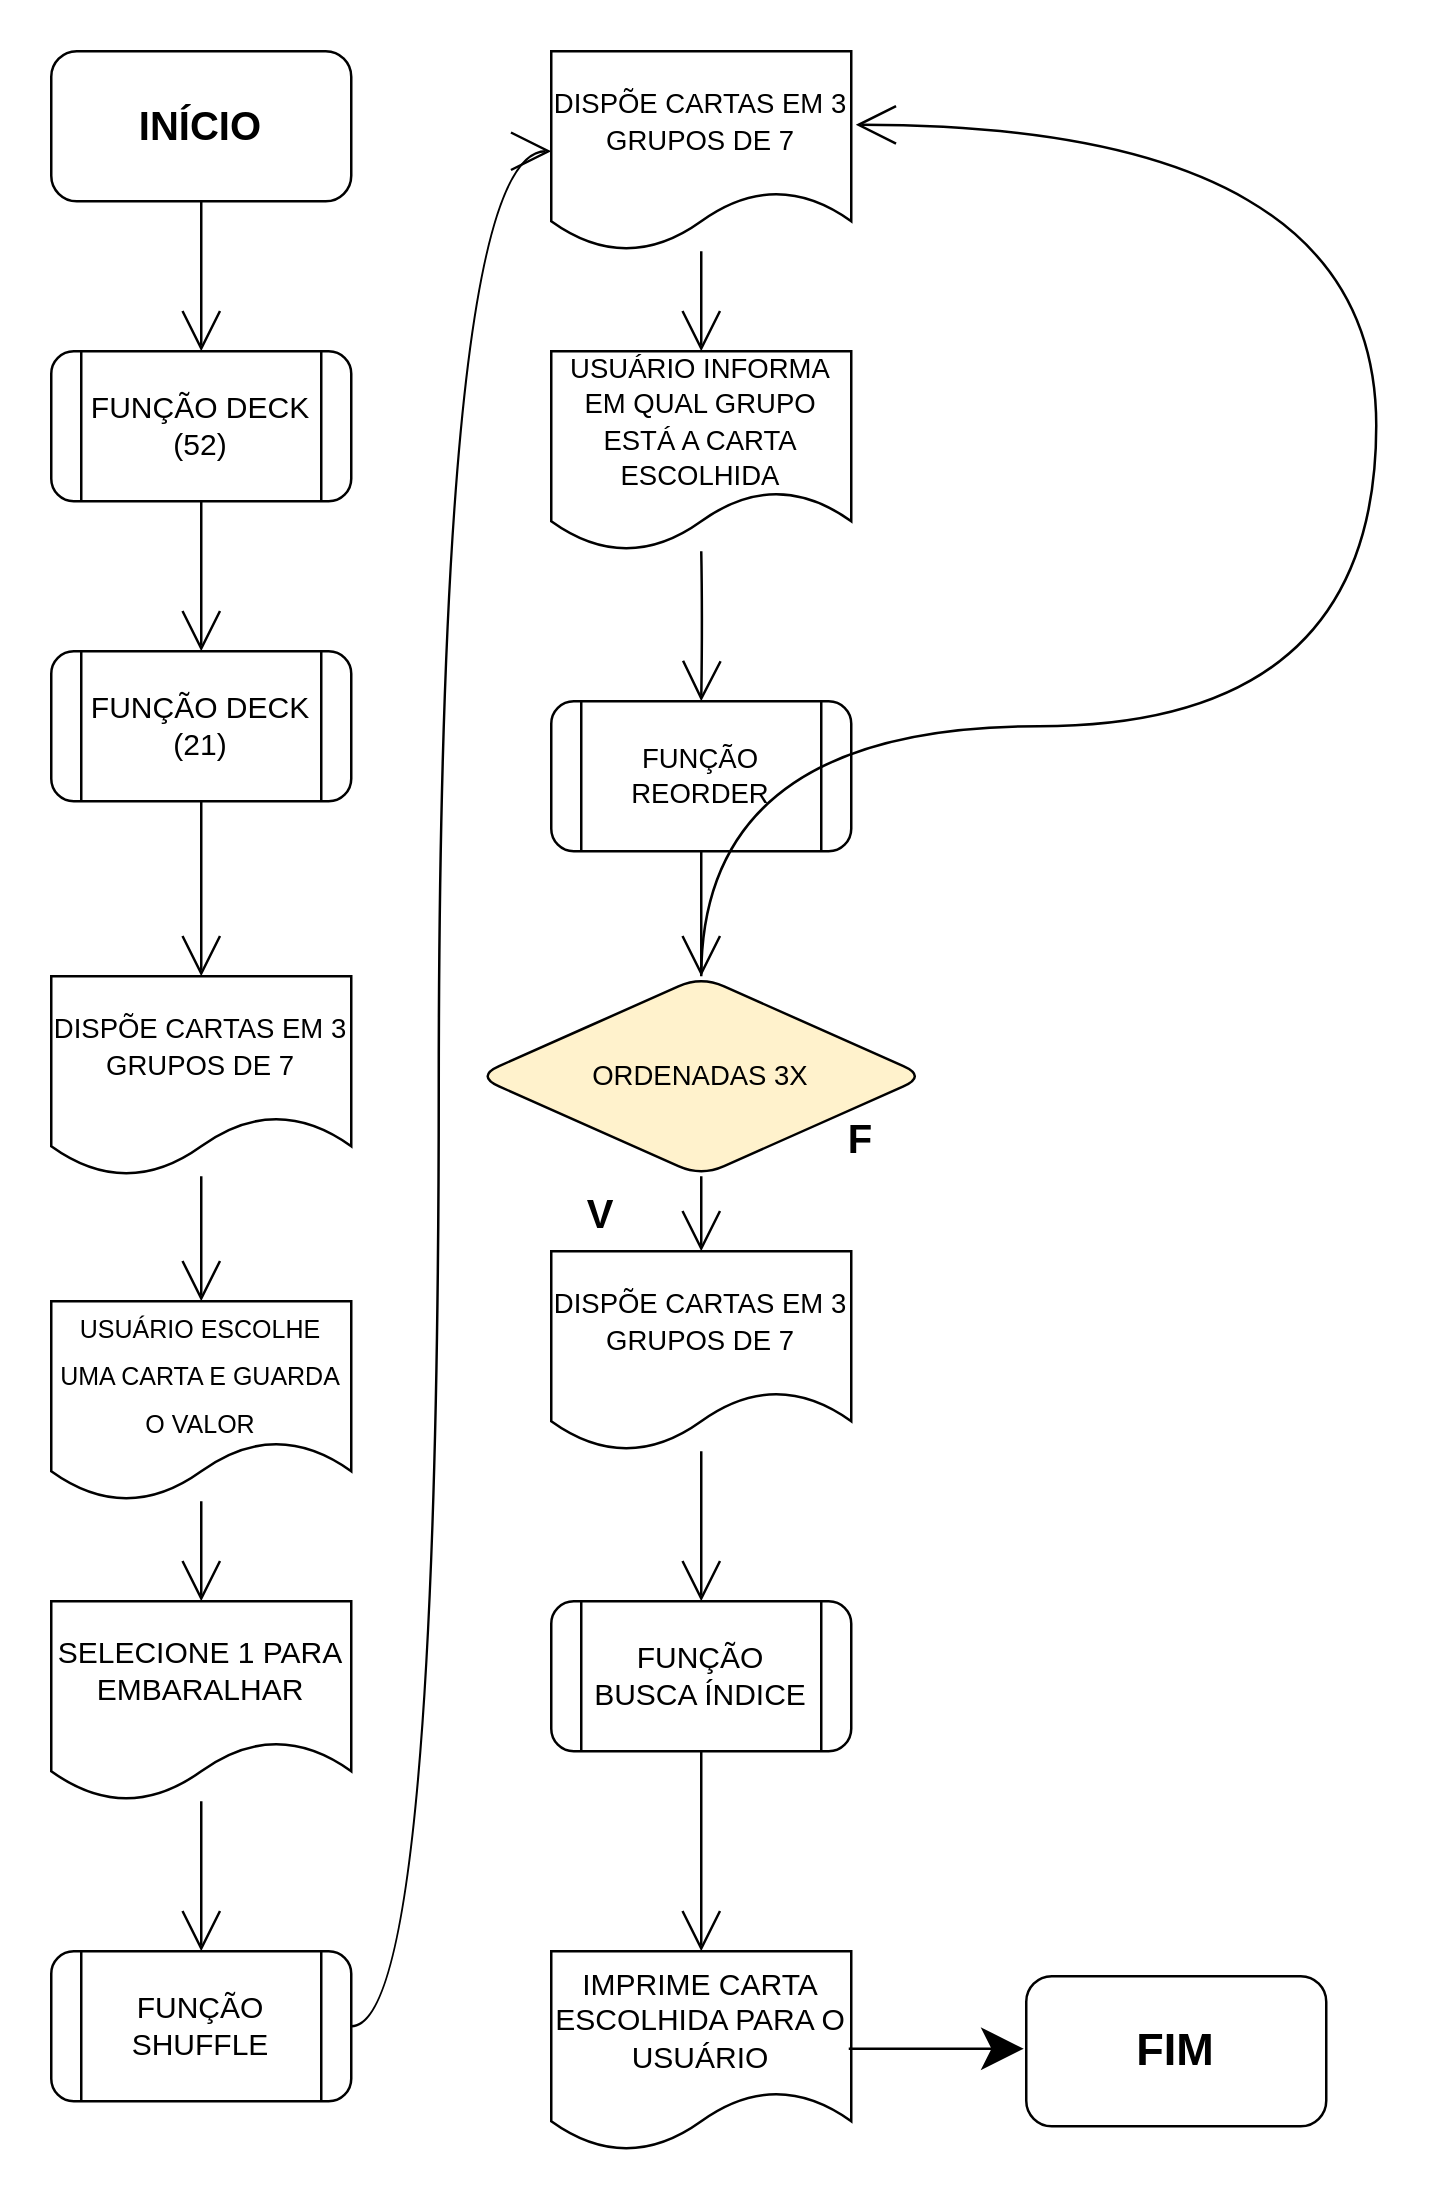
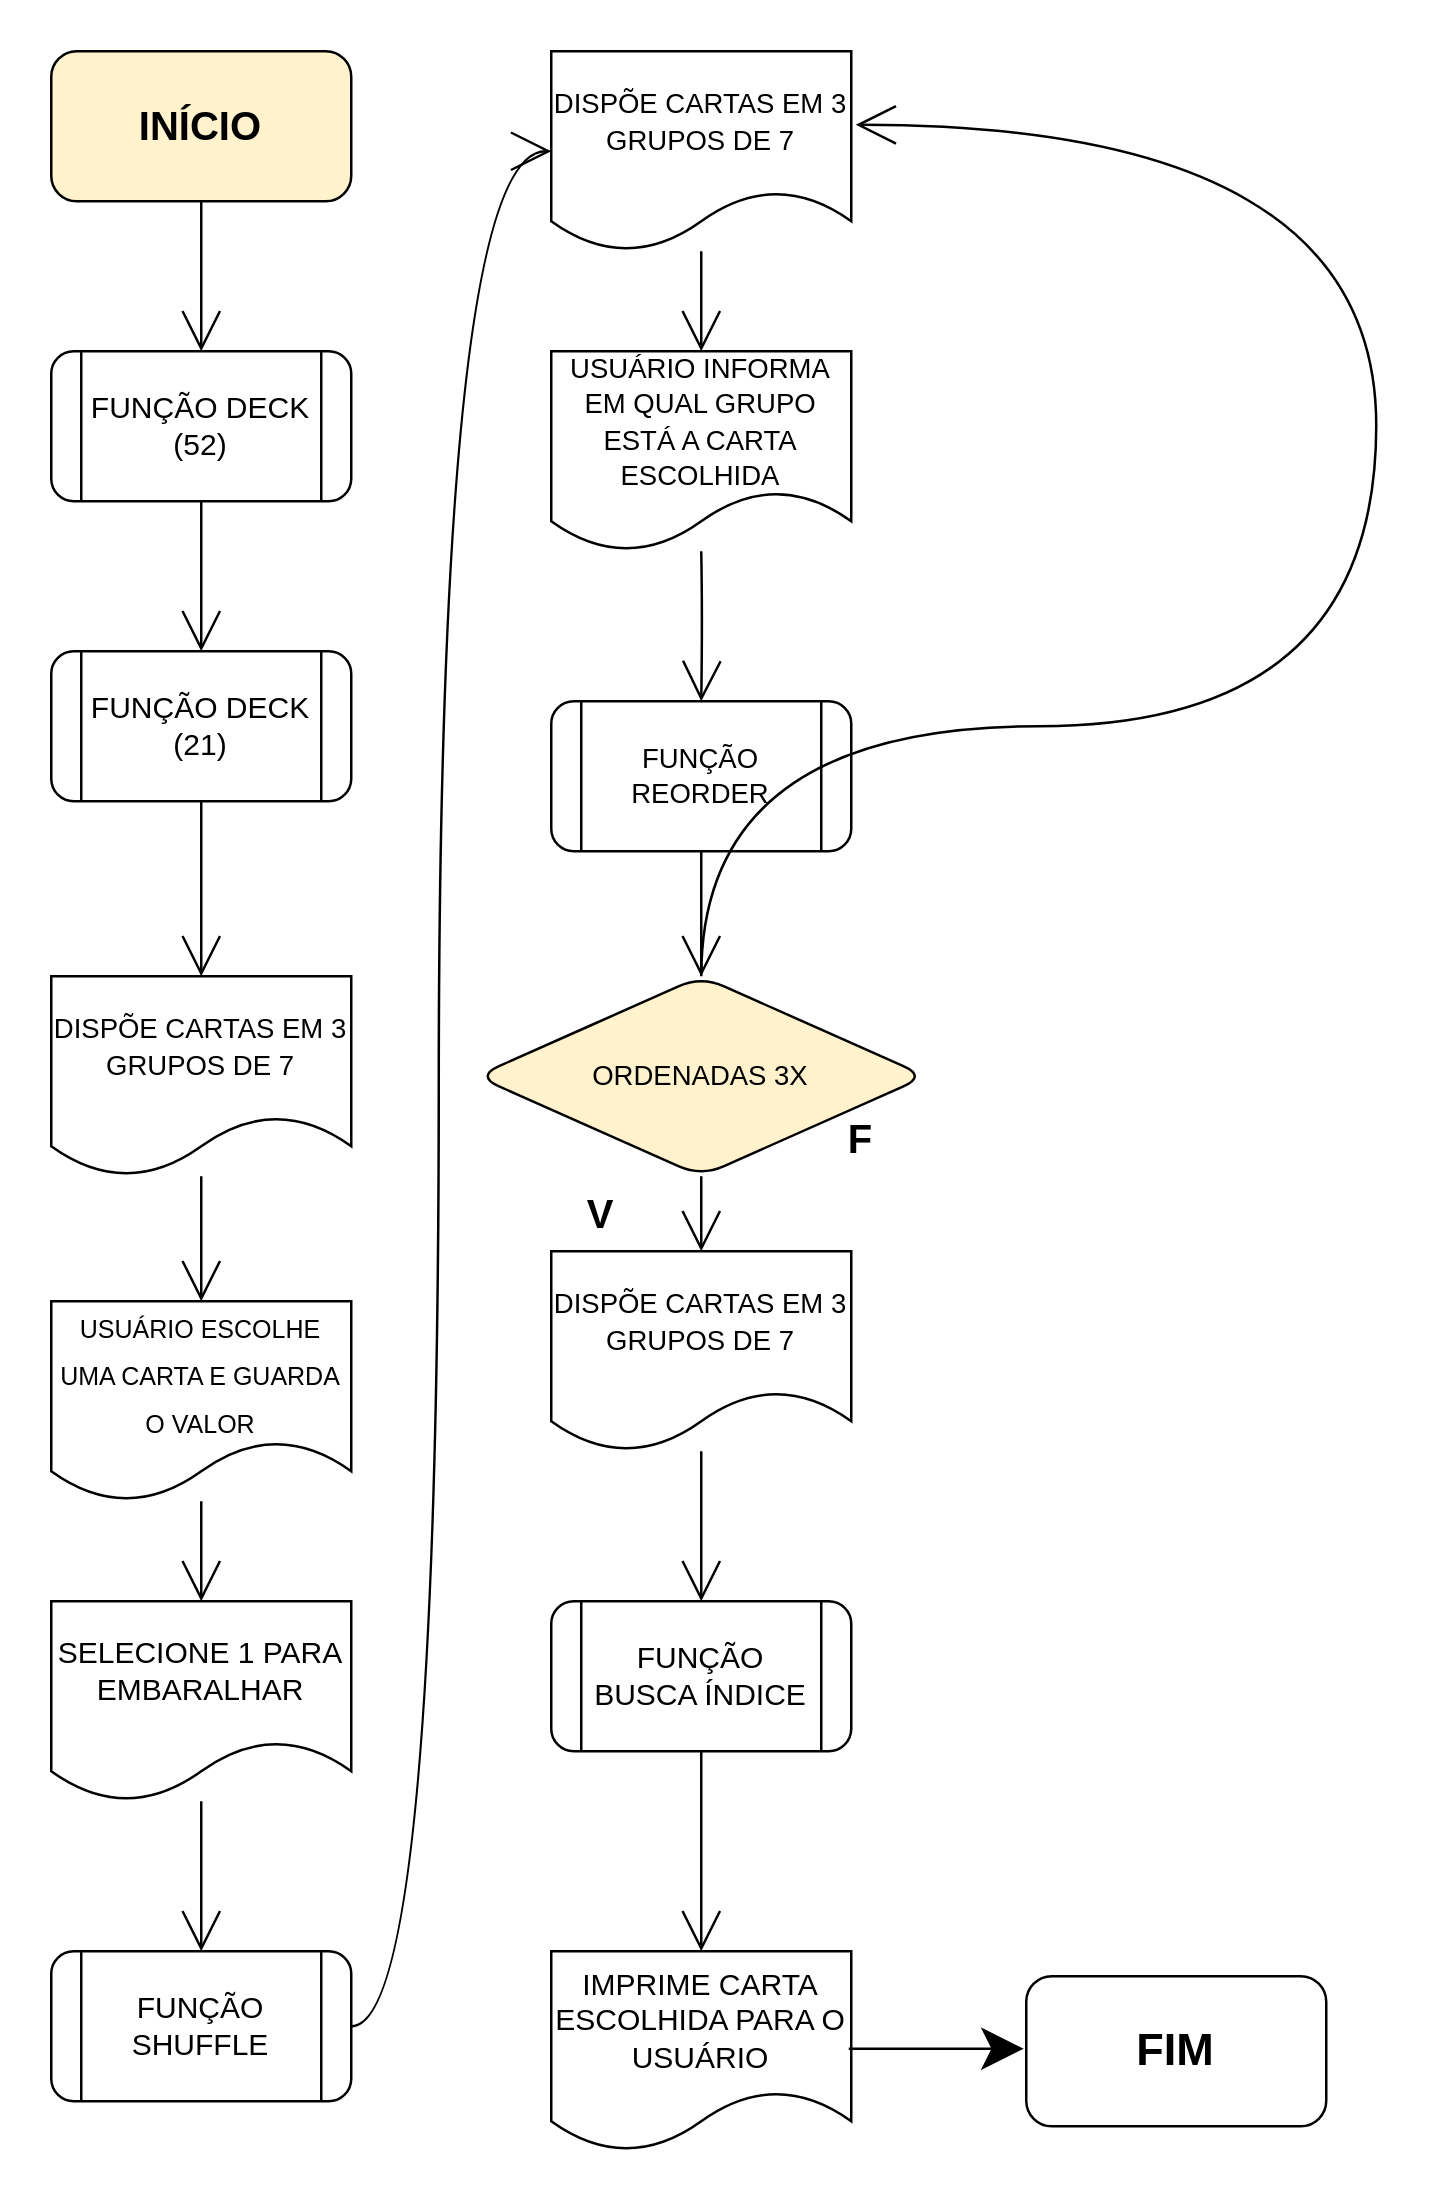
- <mxCell id="3" value="&lt;font style=&quot;font-size: 16px;&quot;&gt;&lt;b&gt;INÍCIO&lt;/b&gt;&lt;/font&gt;" style="rounded=1;whiteSpace=wrap;html=1;arcSize=17;" vertex="1" parent="1"><mxGeometry x="20" y="20" width="120" height="60" as="geometry" /></mxCell>
+ <mxCell id="3" value="&lt;font style=&quot;font-size: 16px;&quot;&gt;&lt;b&gt;INÍCIO&lt;/b&gt;&lt;/font&gt;" style="rounded=1;whiteSpace=wrap;html=1;arcSize=17;fillColor=#fff2cc;" vertex="1" parent="1"><mxGeometry x="20" y="20" width="120" height="60" as="geometry" /></mxCell>
